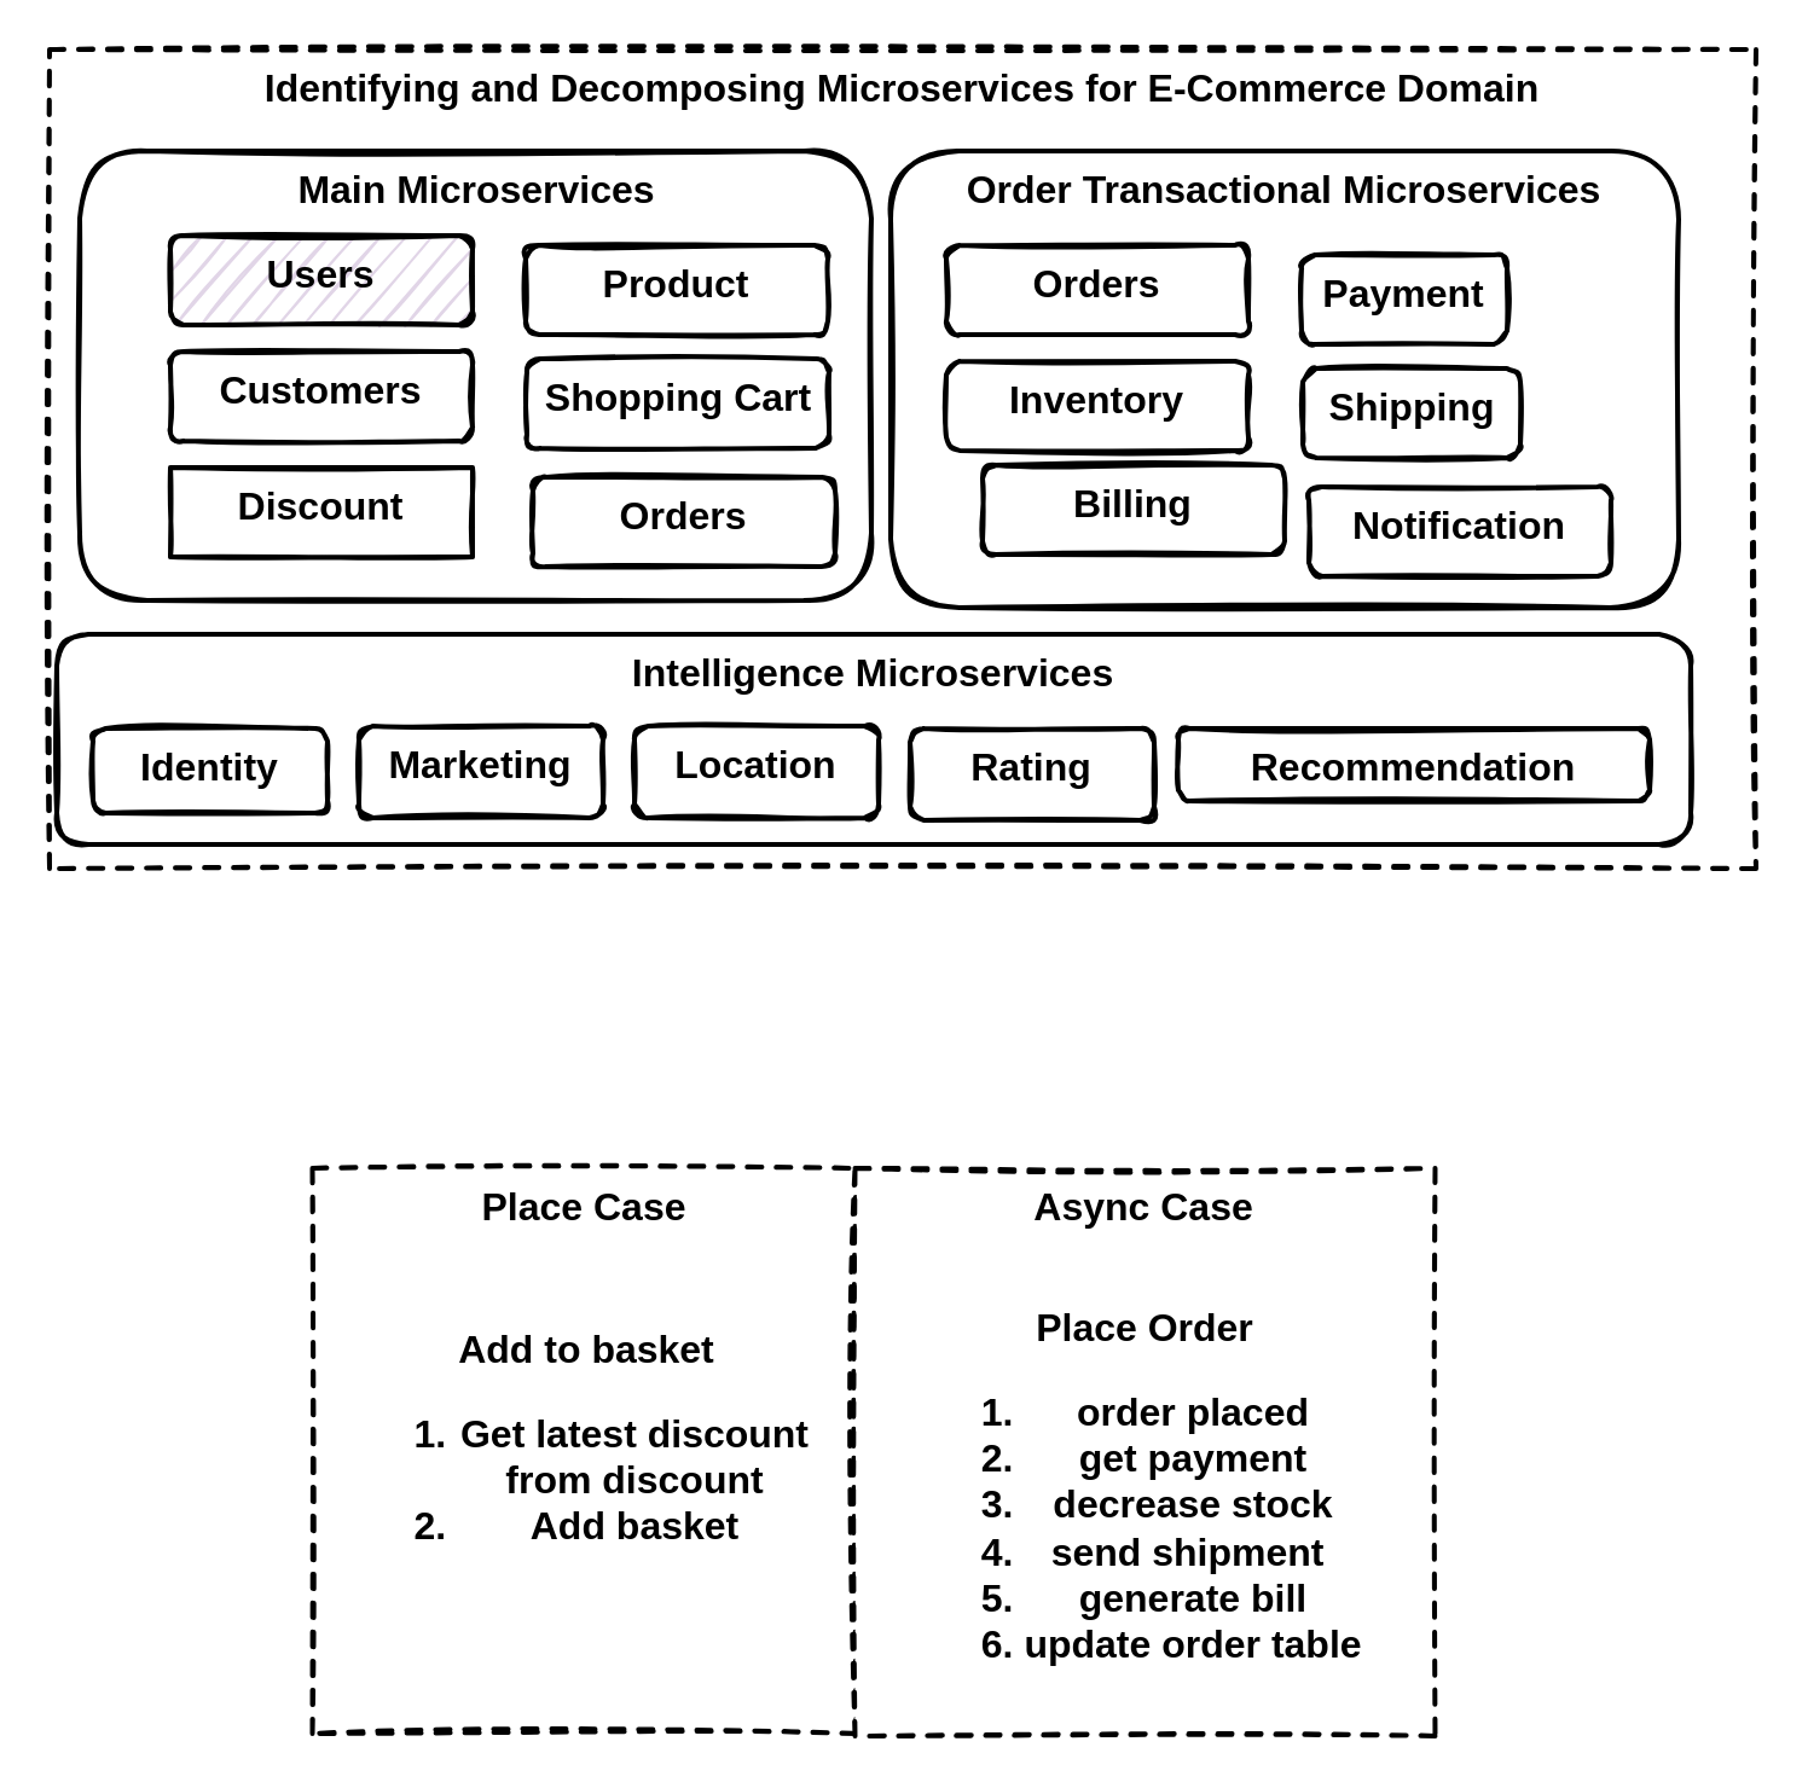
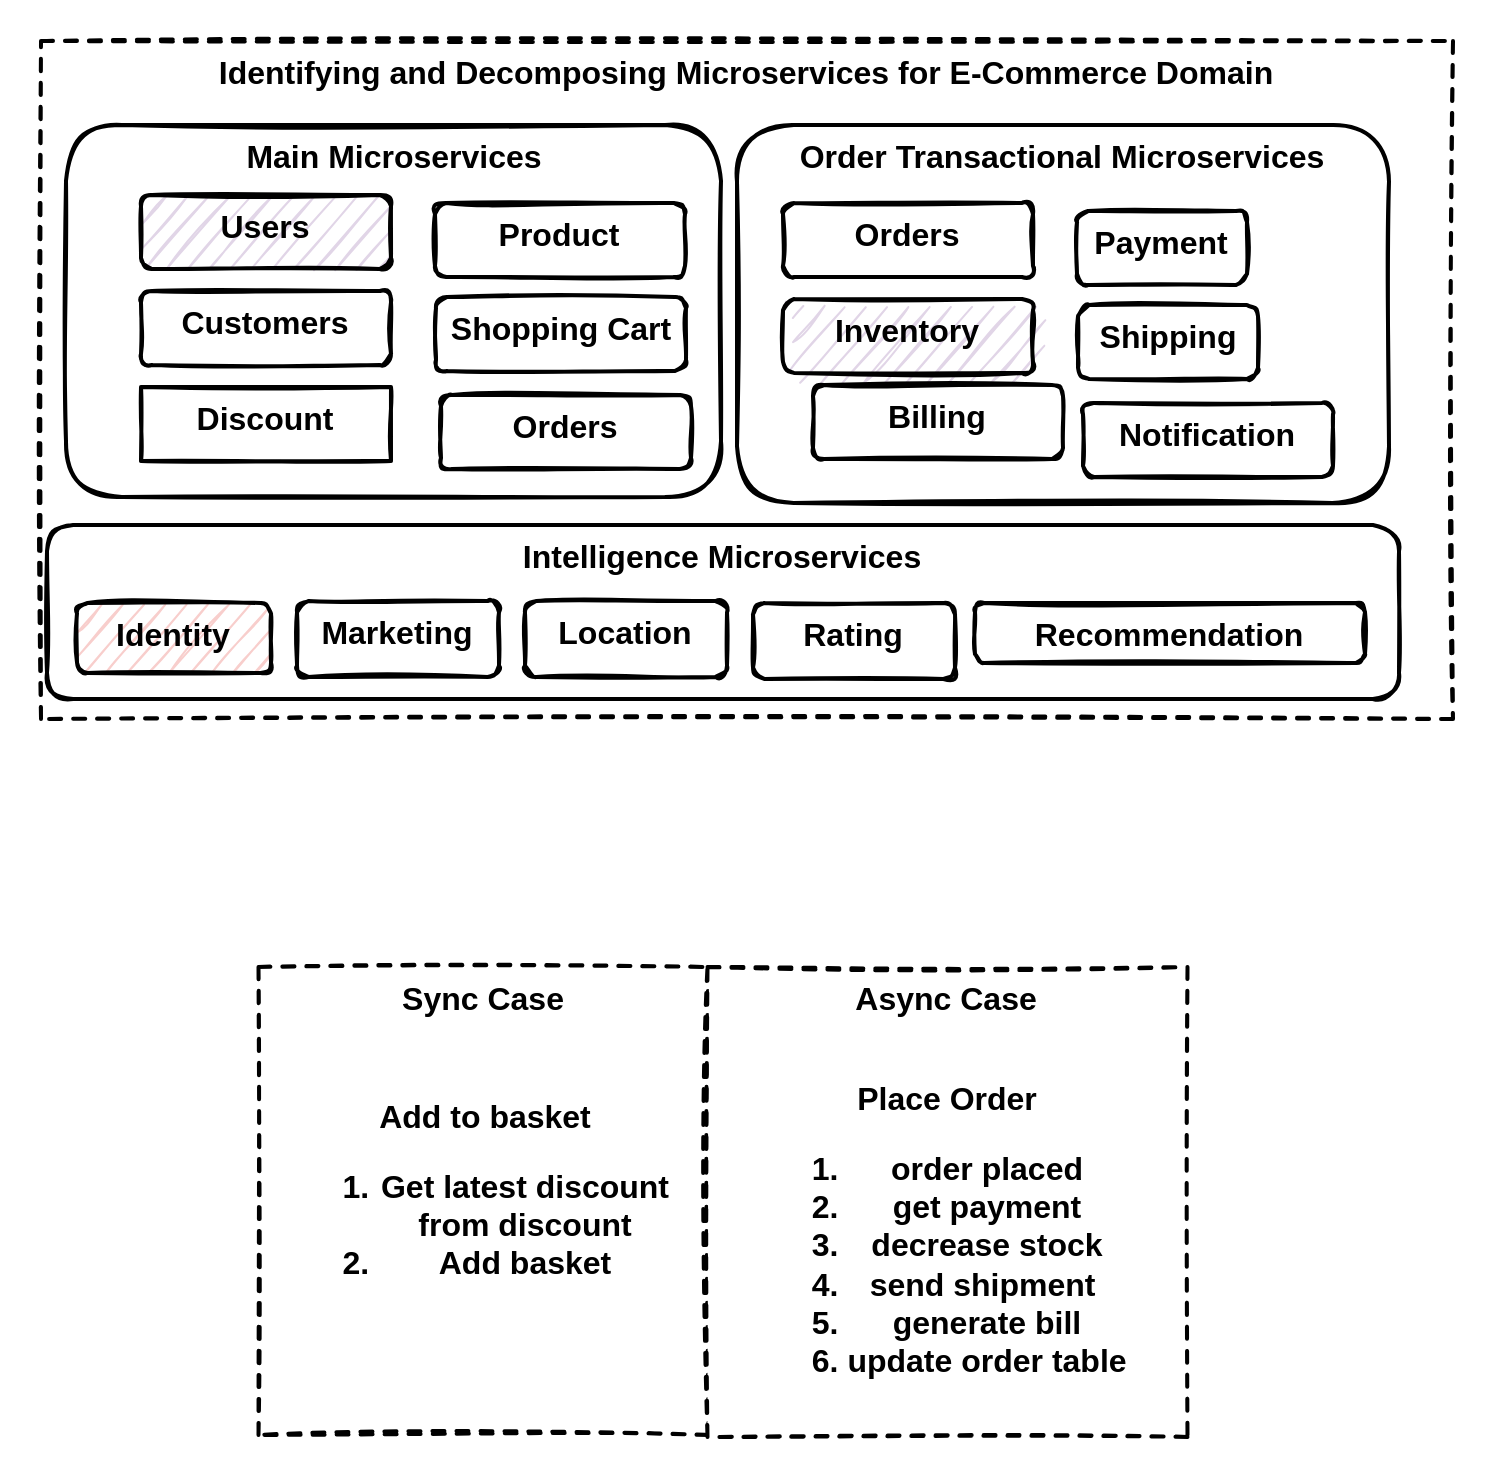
- <mxCell id="12" value="Inventory" style="rounded=1;whiteSpace=wrap;html=1;sketch=1;fontSize=16;strokeWidth=2;fontStyle=1;horizontal=1;verticalAlign=top;" vertex="1" parent="1"><mxGeometry x="391" y="149" width="125" height="37" as="geometry" /></mxCell>
+ <mxCell id="12" value="Inventory" style="rounded=1;whiteSpace=wrap;html=1;sketch=1;fontSize=16;strokeWidth=2;fontStyle=1;horizontal=1;verticalAlign=top;fillColor=#e1d5e7;" vertex="1" parent="1"><mxGeometry x="391" y="149" width="125" height="37" as="geometry" /></mxCell>
- <mxCell id="18" value="Identity" style="rounded=1;whiteSpace=wrap;html=1;sketch=1;fontSize=16;strokeWidth=2;fontStyle=1;horizontal=1;verticalAlign=top;" vertex="1" parent="1"><mxGeometry x="38" y="301" width="97" height="35" as="geometry" /></mxCell>
+ <mxCell id="18" value="Identity" style="rounded=1;whiteSpace=wrap;html=1;sketch=1;fontSize=16;strokeWidth=2;fontStyle=1;horizontal=1;verticalAlign=top;fillColor=#f8cecc;" vertex="1" parent="1"><mxGeometry x="38" y="301" width="97" height="35" as="geometry" /></mxCell>
- <mxCell id="23" value="&lt;b&gt;Place Case&lt;/b&gt;" style="rounded=0;whiteSpace=wrap;html=1;sketch=1;fontSize=16;dashed=1;strokeWidth=2;verticalAlign=top;" vertex="1" parent="1"><mxGeometry x="128.75" y="483" width="225" height="234" as="geometry" /></mxCell>
+ <mxCell id="23" value="&lt;b&gt;Sync Case&lt;/b&gt;" style="rounded=0;whiteSpace=wrap;html=1;sketch=1;fontSize=16;dashed=1;strokeWidth=2;verticalAlign=top;" vertex="1" parent="1"><mxGeometry x="128.75" y="483" width="225" height="234" as="geometry" /></mxCell>
